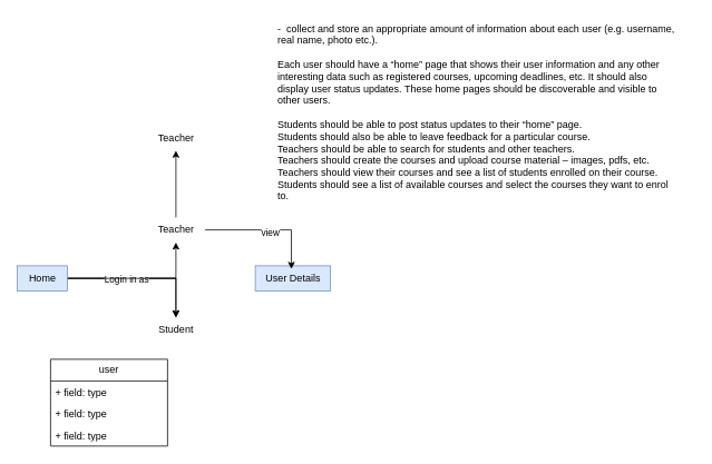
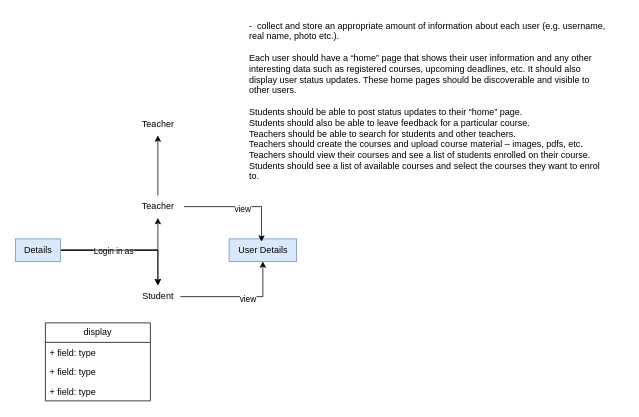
- <mxCell id="10" value="Home" style="text;html=1;align=center;verticalAlign=middle;resizable=0;points=[];autosize=1;strokeColor=#6c8ebf;fillColor=#dae8fc;" parent="1" vertex="1"><mxGeometry x="20" y="318" width="60" height="30" as="geometry" /></mxCell>
+ <mxCell id="10" value="Details" style="text;html=1;align=center;verticalAlign=middle;resizable=0;points=[];autosize=1;strokeColor=#6c8ebf;fillColor=#dae8fc;" parent="1" vertex="1"><mxGeometry x="20" y="318" width="60" height="30" as="geometry" /></mxCell>
+ <mxCell id="11" value="" style="edgeStyle=orthogonalEdgeStyle;rounded=0;orthogonalLoop=1;jettySize=auto;html=1;" parent="1" source="13" target="16" edge="1"><mxGeometry relative="1" as="geometry" /></mxCell>
+ <mxCell id="12" value="view" style="edgeLabel;html=1;align=center;verticalAlign=middle;resizable=0;points=[];" parent="11" vertex="1" connectable="0"><mxGeometry x="0.131" y="-3" relative="1" as="geometry"><mxPoint as="offset" /></mxGeometry></mxCell>
- <mxCell id="3" value="user" style="swimlane;fontStyle=0;childLayout=stackLayout;horizontal=1;startSize=26;fillColor=none;horizontalStack=0;resizeParent=1;resizeParentMax=0;resizeLast=0;collapsible=1;marginBottom=0;whiteSpace=wrap;html=1;" parent="1" vertex="1"><mxGeometry x="60" y="430" width="140" height="104" as="geometry" /></mxCell>
+ <mxCell id="3" value="display" style="swimlane;fontStyle=0;childLayout=stackLayout;horizontal=1;startSize=26;fillColor=none;horizontalStack=0;resizeParent=1;resizeParentMax=0;resizeLast=0;collapsible=1;marginBottom=0;whiteSpace=wrap;html=1;" parent="1" vertex="1"><mxGeometry x="60" y="430" width="140" height="104" as="geometry" /></mxCell>
